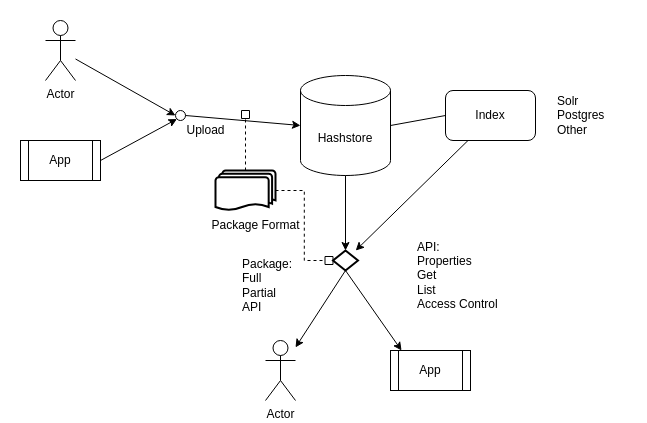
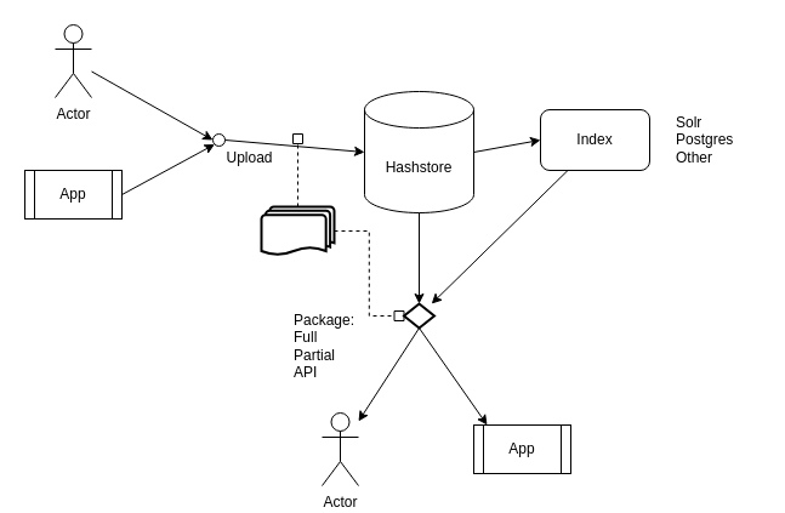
- <mxCell id="12" value="" style="endArrow=none;html=1;rounded=0;entryX=0;entryY=0.5;entryDx=0;entryDy=0;exitX=1;exitY=0.5;exitDx=0;exitDy=0;exitPerimeter=0;" edge="1" parent="1" source="4" target="11"><mxGeometry width="50" height="50" relative="1" as="geometry"><mxPoint x="255" y="110" as="sourcePoint" /><mxPoint x="370" y="110" as="targetPoint" /></mxGeometry></mxCell>
+ <mxCell id="12" value="" style="endArrow=classic;html=1;rounded=0;entryX=0;entryY=0.5;entryDx=0;entryDy=0;exitX=1;exitY=0.5;exitDx=0;exitDy=0;exitPerimeter=0;" edge="1" parent="1" source="4" target="11"><mxGeometry width="50" height="50" relative="1" as="geometry"><mxPoint x="255" y="110" as="sourcePoint" /><mxPoint x="370" y="110" as="targetPoint" /></mxGeometry></mxCell>
- <mxCell id="10" value="Package Format" style="text;html=1;align=center;verticalAlign=middle;resizable=0;points=[];autosize=1;strokeColor=none;fillColor=none;" vertex="1" parent="1"><mxGeometry x="200" y="210" width="110" height="30" as="geometry" /></mxCell>
- <mxCell id="22" value="&lt;div&gt;API:&lt;/div&gt;&lt;div&gt;Properties&lt;/div&gt;Get&lt;div&gt;List&lt;/div&gt;&lt;div&gt;Access Control&lt;/div&gt;" style="text;html=1;align=left;verticalAlign=middle;resizable=0;points=[];autosize=1;strokeColor=none;fillColor=none;" vertex="1" parent="1"><mxGeometry x="415" y="230" width="100" height="90" as="geometry" /></mxCell>
